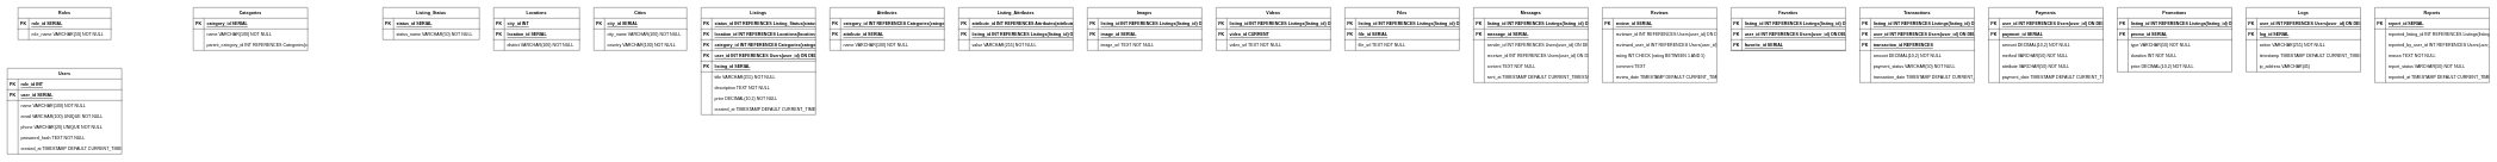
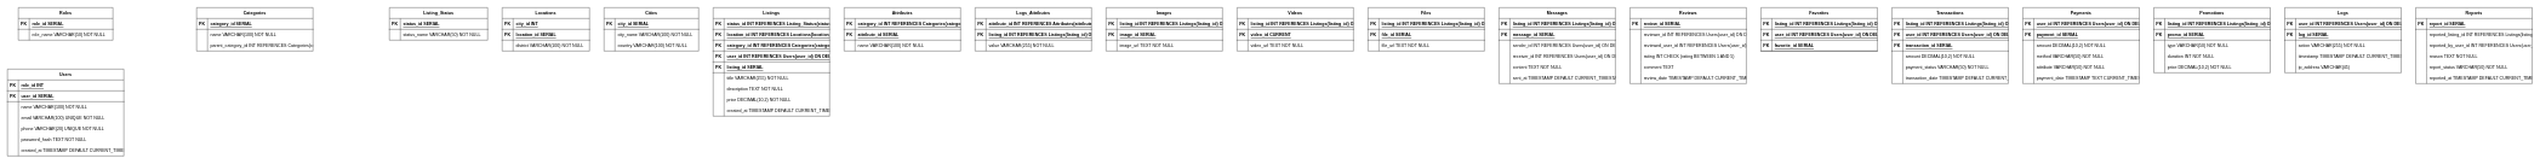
- <mxCell id="106" value="Listing_Attributes" style="shape=table;startSize=30;container=1;collapsible=1;childLayout=tableLayout;fixedRows=1;rowLines=0;fontStyle=1;align=center;resizeLast=1;" vertex="1" parent="1"><mxGeometry x="2680" y="20" width="320" height="120" as="geometry" /></mxCell>
+ <mxCell id="106" value="Logs_Attributes" style="shape=table;startSize=30;container=1;collapsible=1;childLayout=tableLayout;fixedRows=1;rowLines=0;fontStyle=1;align=center;resizeLast=1;" vertex="1" parent="1"><mxGeometry x="2680" y="20" width="320" height="120" as="geometry" /></mxCell>
- <mxCell id="203" value="transaction_id REFERENCES " style="shape=partialRectangle;overflow=hidden;connectable=0;fillColor=none;align=left;strokeColor=inherit;top=0;left=0;bottom=0;right=0;spacingLeft=6;fontStyle=5;" vertex="1" parent="201"><mxGeometry x="30" width="290" height="30" as="geometry"><mxRectangle width="290" height="30" as="alternateBounds" /></mxGeometry></mxCell>
+ <mxCell id="203" value="transaction_id SERIAL " style="shape=partialRectangle;overflow=hidden;connectable=0;fillColor=none;align=left;strokeColor=inherit;top=0;left=0;bottom=0;right=0;spacingLeft=6;fontStyle=5;" vertex="1" parent="201"><mxGeometry x="30" width="290" height="30" as="geometry"><mxRectangle width="290" height="30" as="alternateBounds" /></mxGeometry></mxCell>
- <mxCell id="231" value="payment_date TIMESTAMP DEFAULT CURRENT_TIMESTAMP" style="shape=partialRectangle;overflow=hidden;connectable=0;fillColor=none;align=left;strokeColor=inherit;top=0;left=0;bottom=0;right=0;spacingLeft=6;" vertex="1" parent="229"><mxGeometry x="30" width="290" height="30" as="geometry"><mxRectangle width="290" height="30" as="alternateBounds" /></mxGeometry></mxCell>
+ <mxCell id="231" value="payment_date TIMESTAMP TEXT CURRENT_TIMESTAMP" style="shape=partialRectangle;overflow=hidden;connectable=0;fillColor=none;align=left;strokeColor=inherit;top=0;left=0;bottom=0;right=0;spacingLeft=6;" vertex="1" parent="229"><mxGeometry x="30" width="290" height="30" as="geometry"><mxRectangle width="290" height="30" as="alternateBounds" /></mxGeometry></mxCell>
